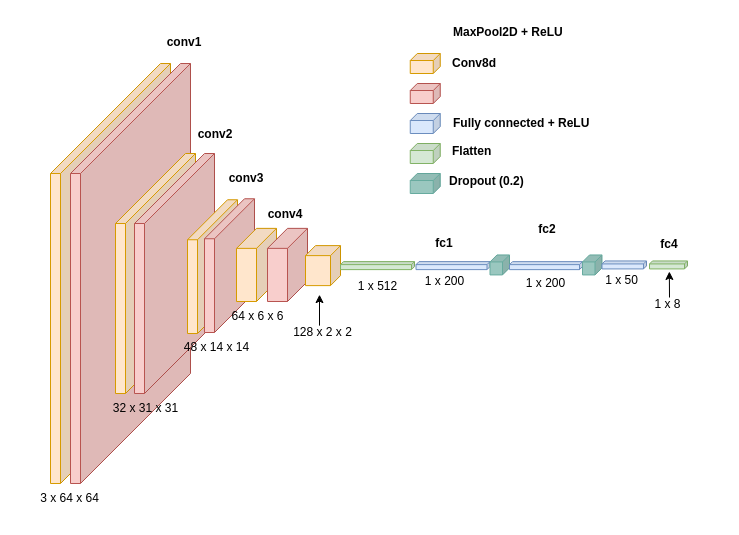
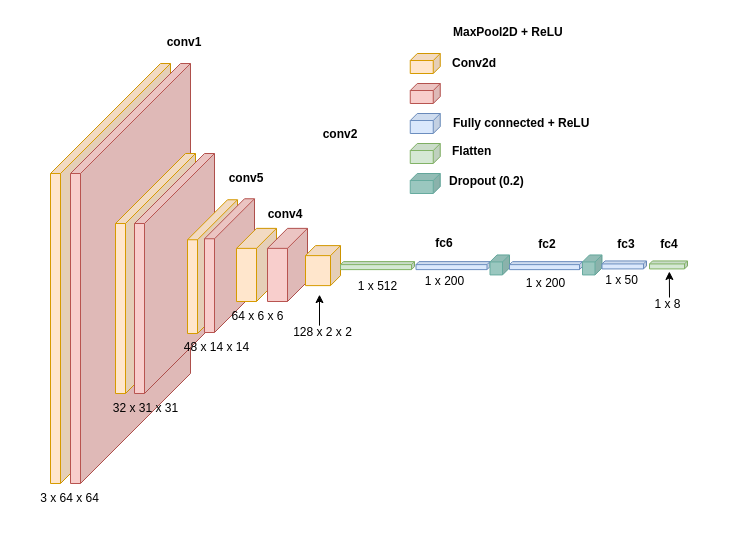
- <mxCell id="31" value="Conv8d" style="text;html=1;strokeColor=none;fillColor=none;align=left;verticalAlign=middle;whiteSpace=wrap;rounded=0;fontStyle=1" vertex="1" parent="1"><mxGeometry x="449.75" y="51.06" width="138" height="23.88" as="geometry" /></mxCell>
+ <mxCell id="31" value="Conv2d" style="text;html=1;strokeColor=none;fillColor=none;align=left;verticalAlign=middle;whiteSpace=wrap;rounded=0;fontStyle=1" vertex="1" parent="1"><mxGeometry x="449.75" y="51.06" width="138" height="23.88" as="geometry" /></mxCell>
- <mxCell id="19" value="&lt;b&gt;conv2&lt;/b&gt;" style="text;html=1;strokeColor=none;fillColor=none;align=center;verticalAlign=middle;whiteSpace=wrap;rounded=0;" vertex="1" parent="1"><mxGeometry x="195" y="119" width="40" height="30" as="geometry" /></mxCell>
+ <mxCell id="19" value="&lt;b&gt;conv2&lt;/b&gt;" style="text;html=1;strokeColor=none;fillColor=none;align=center;verticalAlign=middle;whiteSpace=wrap;rounded=0;" vertex="1" parent="1"><mxGeometry x="320" y="119" width="40" height="30" as="geometry" /></mxCell>
- <mxCell id="20" value="&lt;b&gt;conv3&lt;/b&gt;" style="text;html=1;strokeColor=none;fillColor=none;align=center;verticalAlign=middle;whiteSpace=wrap;rounded=0;" vertex="1" parent="1"><mxGeometry x="226" y="163" width="40" height="30" as="geometry" /></mxCell>
+ <mxCell id="20" value="&lt;b&gt;conv5&lt;/b&gt;" style="text;html=1;strokeColor=none;fillColor=none;align=center;verticalAlign=middle;whiteSpace=wrap;rounded=0;" vertex="1" parent="1"><mxGeometry x="226" y="163" width="40" height="30" as="geometry" /></mxCell>
- <mxCell id="40" value="&lt;b&gt;fc2&lt;/b&gt;" style="text;html=1;strokeColor=none;fillColor=none;align=center;verticalAlign=middle;whiteSpace=wrap;rounded=0;" vertex="1" parent="1"><mxGeometry x="527" y="214.25" width="40" height="30" as="geometry" /></mxCell>
+ <mxCell id="40" value="&lt;b&gt;fc2&lt;/b&gt;" style="text;html=1;strokeColor=none;fillColor=none;align=center;verticalAlign=middle;whiteSpace=wrap;rounded=0;" vertex="1" parent="1"><mxGeometry x="527" y="229.25" width="40" height="30" as="geometry" /></mxCell>
- <mxCell id="22" value="&lt;b&gt;fc1&lt;/b&gt;" style="text;html=1;strokeColor=none;fillColor=none;align=center;verticalAlign=middle;whiteSpace=wrap;rounded=0;" vertex="1" parent="1"><mxGeometry x="424" y="227.87" width="40" height="30" as="geometry" /></mxCell>
+ <mxCell id="22" value="&lt;b&gt;fc6&lt;/b&gt;" style="text;html=1;strokeColor=none;fillColor=none;align=center;verticalAlign=middle;whiteSpace=wrap;rounded=0;" vertex="1" parent="1"><mxGeometry x="424" y="227.87" width="40" height="30" as="geometry" /></mxCell>
+ <mxCell id="23" value="&lt;b&gt;fc3&lt;/b&gt;" style="text;html=1;strokeColor=none;fillColor=none;align=center;verticalAlign=middle;whiteSpace=wrap;rounded=0;" vertex="1" parent="1"><mxGeometry x="606" y="229.25" width="40" height="30" as="geometry" /></mxCell>
